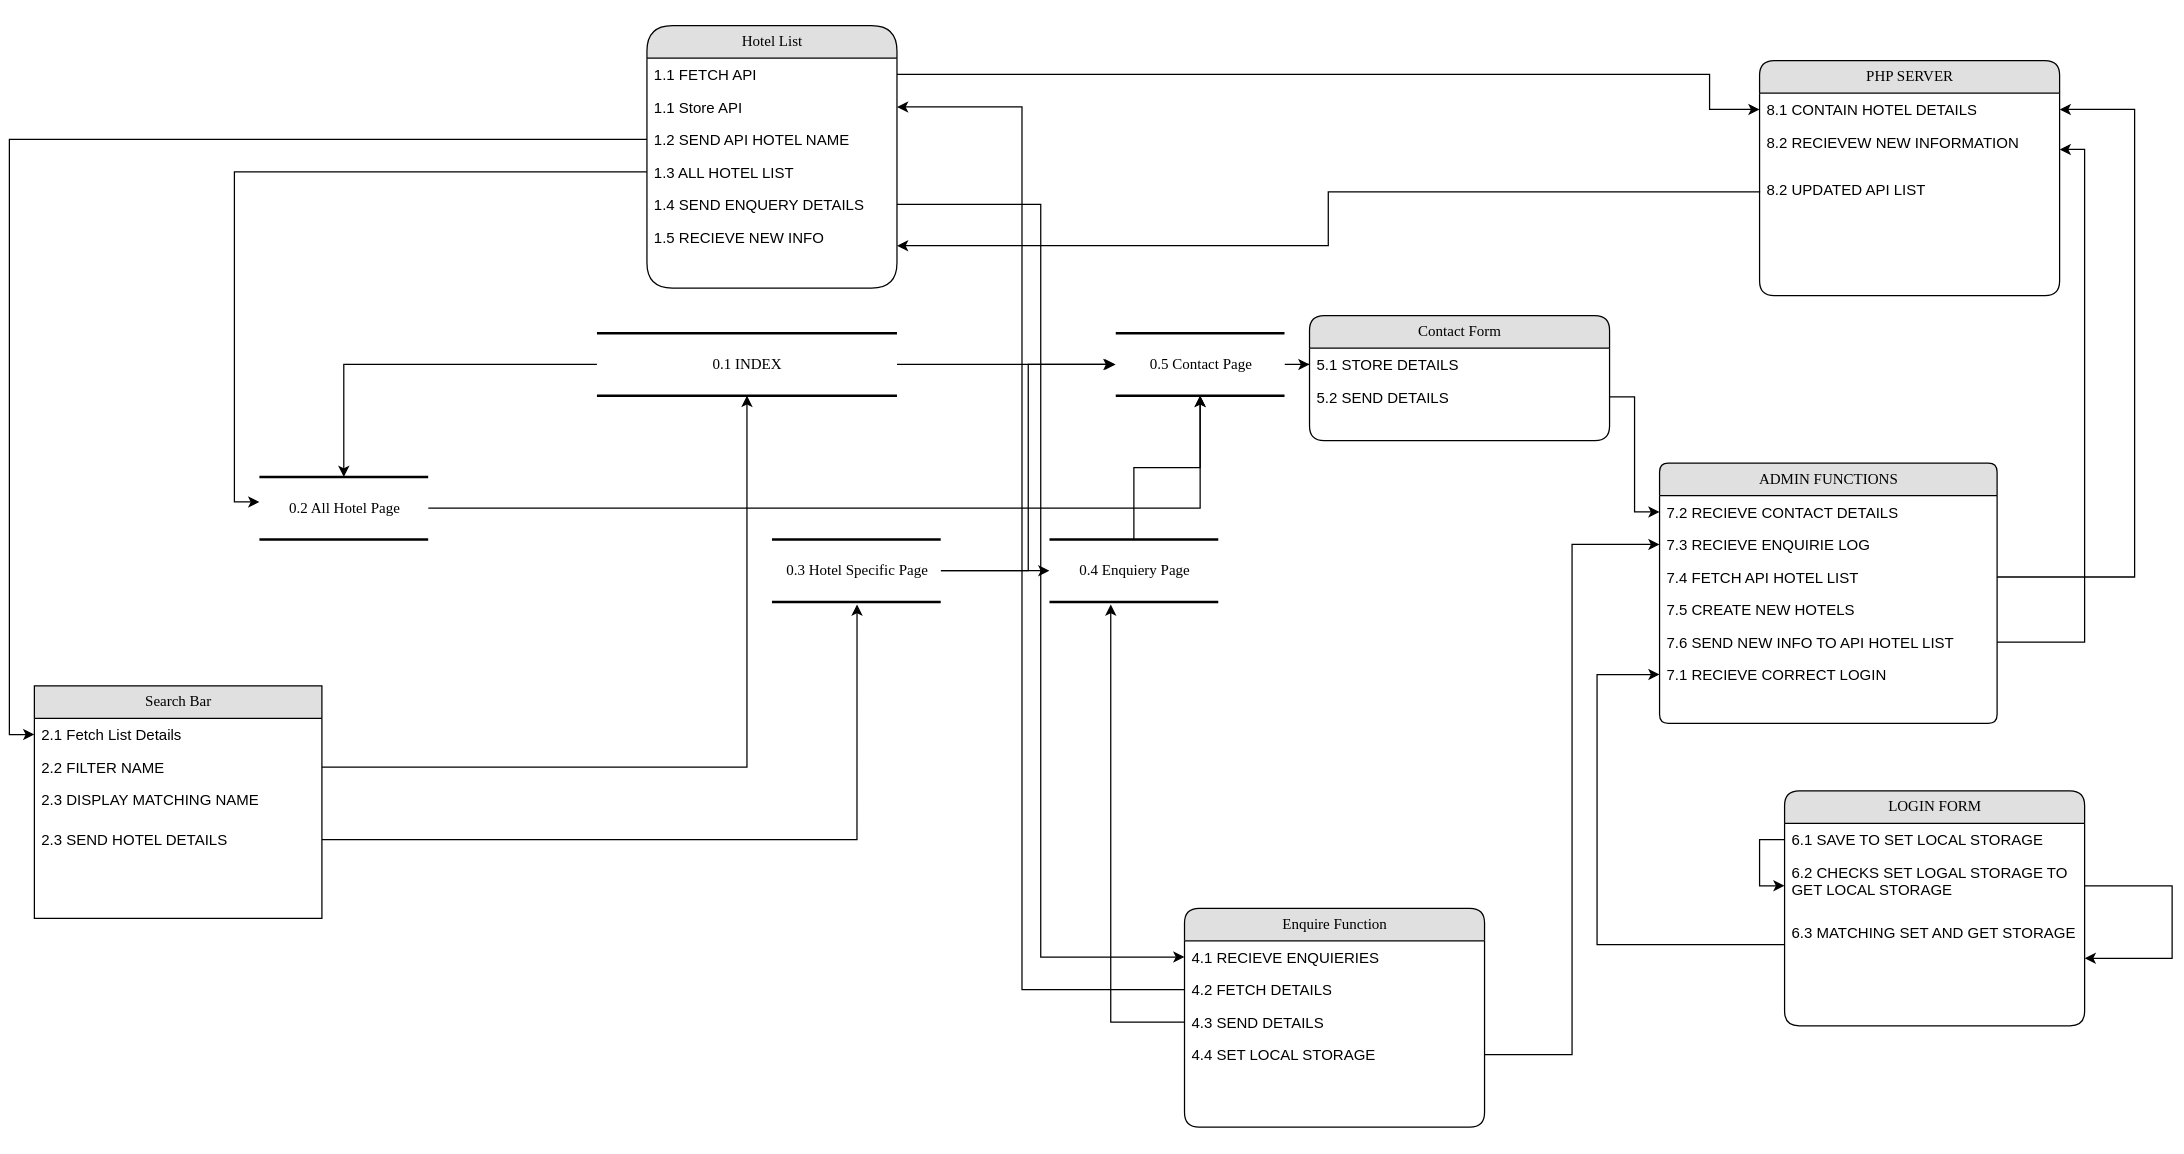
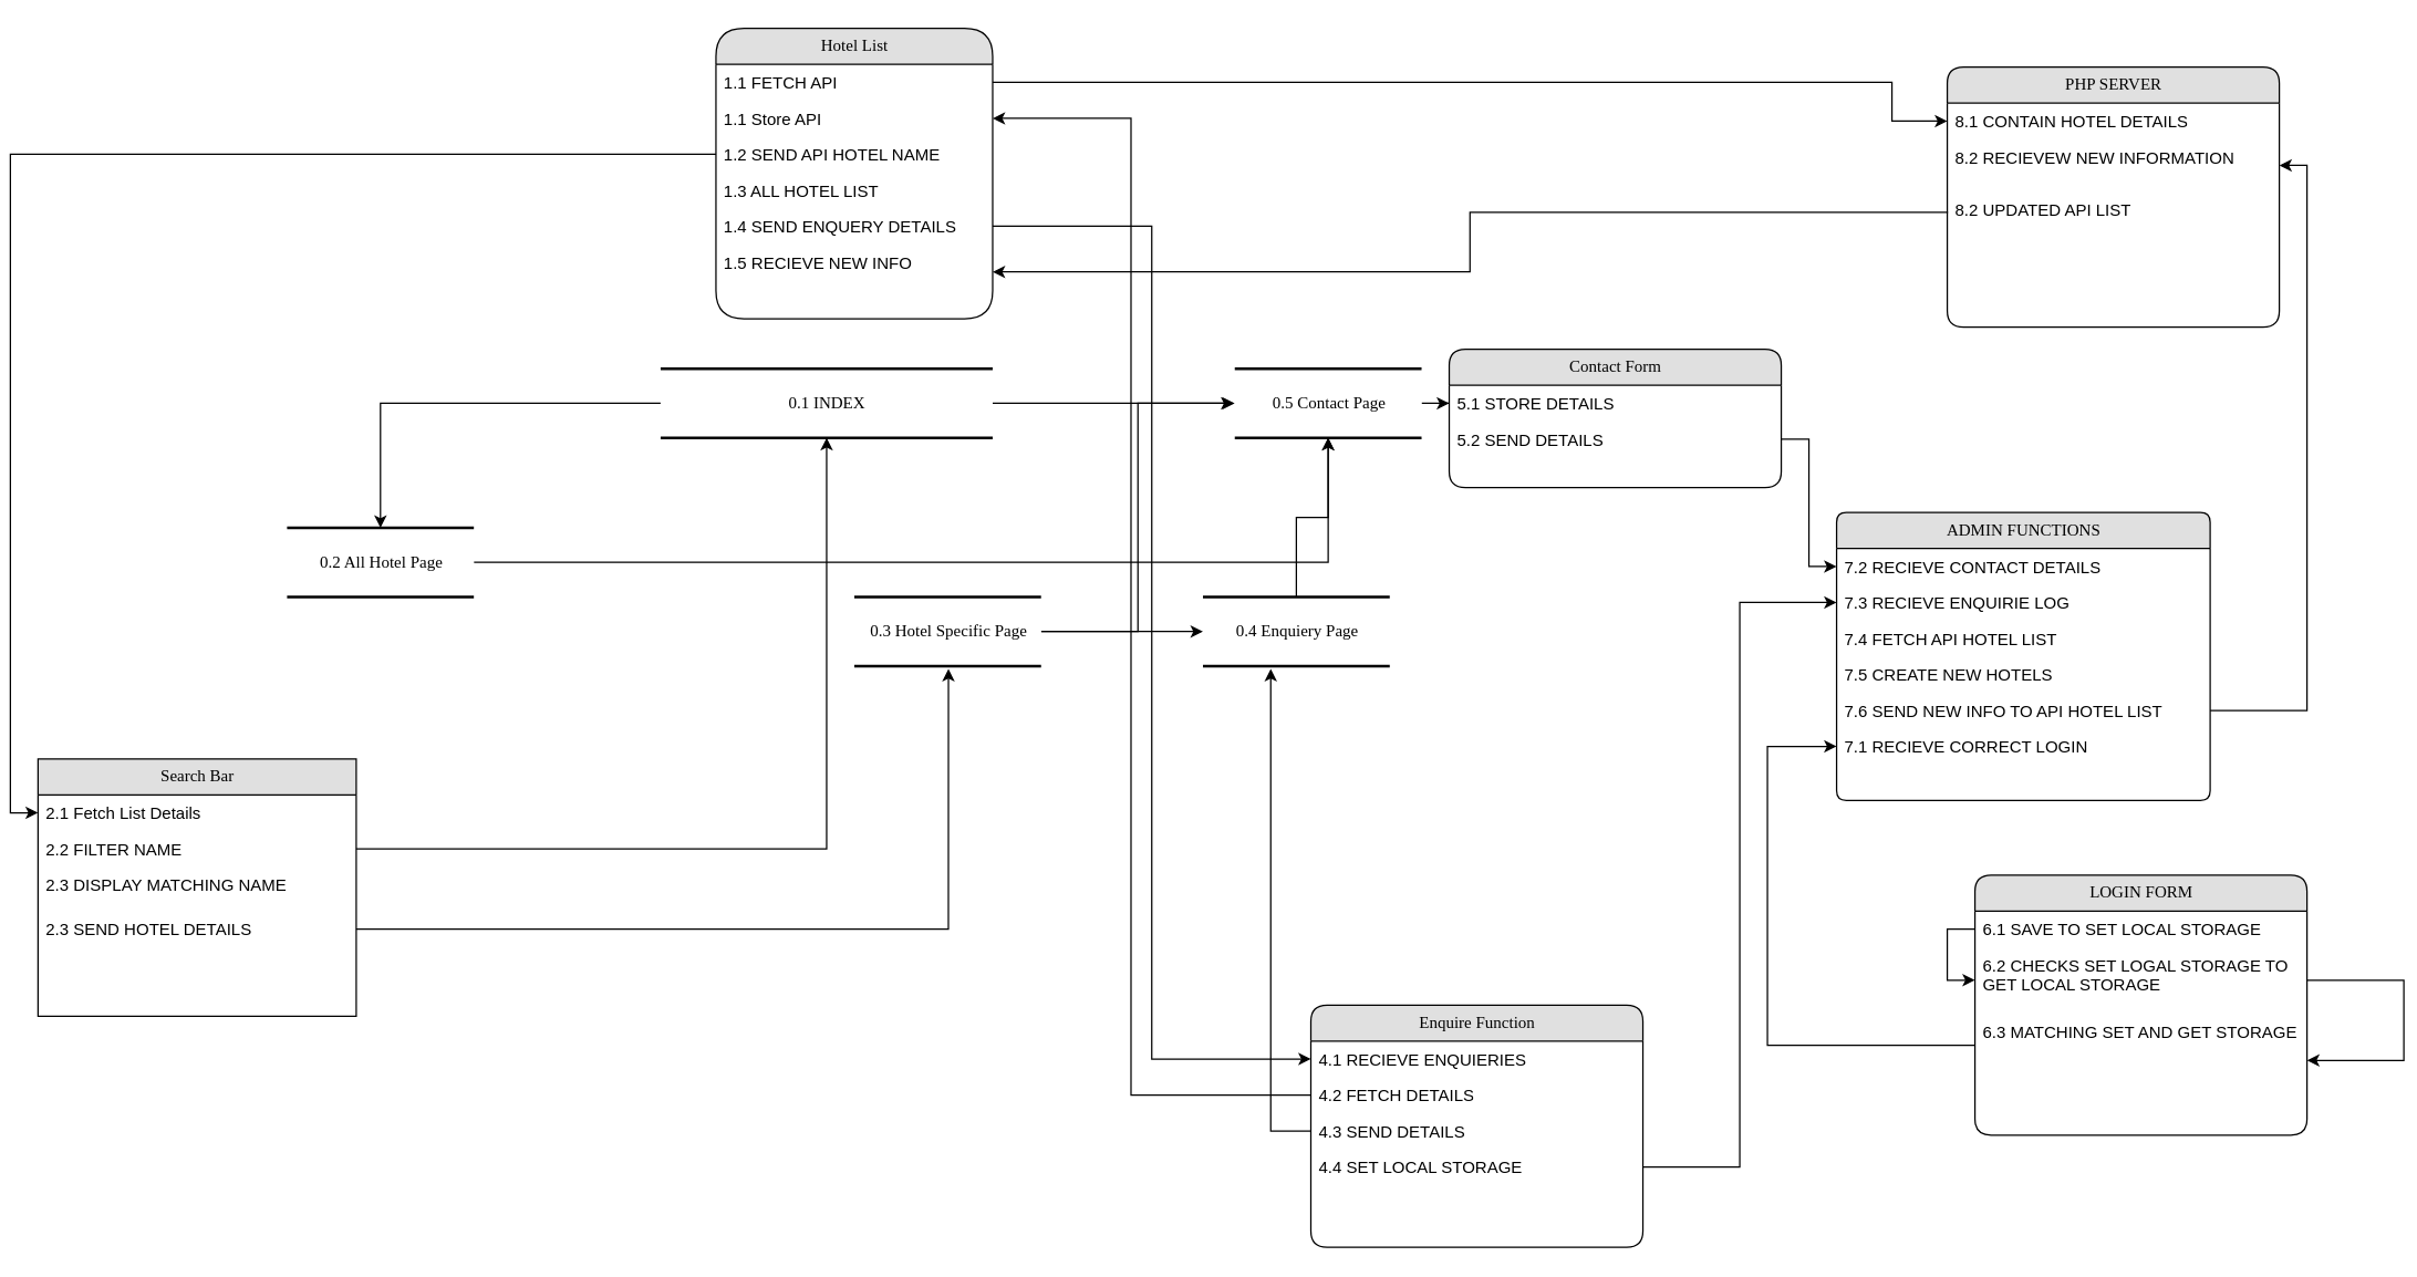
- <mxCell id="30" style="edgeStyle=orthogonalEdgeStyle;rounded=0;orthogonalLoop=1;jettySize=auto;html=1;exitX=0;exitY=0.5;exitDx=0;exitDy=0;entryX=0;entryY=0.4;entryDx=0;entryDy=0;entryPerimeter=0;" edge="1" parent="1" source="14" target="50"><mxGeometry relative="1" as="geometry" /></mxCell>
- <mxCell id="63" style="edgeStyle=orthogonalEdgeStyle;rounded=0;orthogonalLoop=1;jettySize=auto;html=1;entryX=1;entryY=0.5;entryDx=0;entryDy=0;" edge="1" parent="1" source="34" target="59"><mxGeometry relative="1" as="geometry"><mxPoint x="1700" y="461" as="targetPoint" /><Array as="points"><mxPoint x="1700" y="461" /><mxPoint x="1700" y="87" /></Array></mxGeometry></mxCell>
- <mxCell id="23" value="0.4 Enquiery Page&lt;br&gt;" style="html=1;rounded=0;shadow=0;comic=0;labelBackgroundColor=none;strokeColor=#000000;strokeWidth=2;fillColor=#FFFFFF;fontFamily=Verdana;fontSize=12;fontColor=#000000;align=center;shape=mxgraph.ios7ui.horLines;" vertex="1" parent="1"><mxGeometry x="832" y="431" width="135" height="50" as="geometry" /></mxCell>
+ <mxCell id="23" value="0.4 Enquiery Page&lt;br&gt;" style="html=1;rounded=0;shadow=0;comic=0;labelBackgroundColor=none;strokeColor=#000000;strokeWidth=2;fillColor=#FFFFFF;fontFamily=Verdana;fontSize=12;fontColor=#000000;align=center;shape=mxgraph.ios7ui.horLines;" vertex="1" parent="1"><mxGeometry x="862" y="431" width="135" height="50" as="geometry" /></mxCell>
